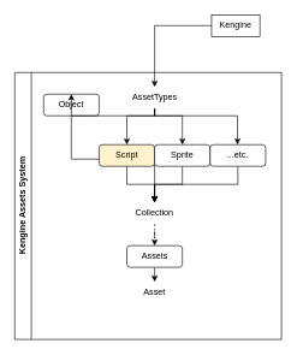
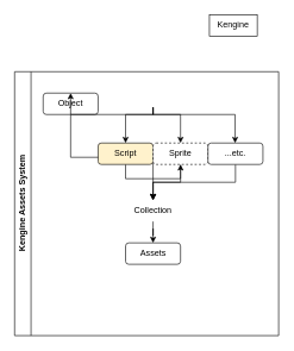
- <mxCell id="21" style="edgeStyle=orthogonalEdgeStyle;rounded=0;orthogonalLoop=1;jettySize=auto;html=1;" edge="1" parent="1" source="22" target="15"><mxGeometry relative="1" as="geometry" /></mxCell>
- <mxCell id="15" value="AssetTypes" style="text;html=1;strokeColor=none;fillColor=none;align=center;verticalAlign=middle;whiteSpace=wrap;rounded=0;" vertex="1" parent="2"><mxGeometry x="158.5" y="20" width="71" height="30" as="geometry" /></mxCell>
- <mxCell id="8" value="Sprite" style="rounded=1;whiteSpace=wrap;html=1;" vertex="1" parent="2"><mxGeometry x="194" y="100" width="77" height="30" as="geometry" /></mxCell>
+ <mxCell id="8" value="Sprite" style="rounded=1;whiteSpace=wrap;html=1;dashed=1;" vertex="1" parent="2"><mxGeometry x="194" y="100" width="77" height="30" as="geometry" /></mxCell>
- <mxCell id="5" style="edgeStyle=orthogonalEdgeStyle;rounded=0;orthogonalLoop=1;jettySize=auto;html=1;exitX=0.5;exitY=1;exitDx=0;exitDy=0;entryX=0.5;entryY=0;entryDx=0;entryDy=0;" edge="1" parent="2" source="6" target="17"><mxGeometry relative="1" as="geometry" /></mxCell>
+ <mxCell id="5" style="edgeStyle=orthogonalEdgeStyle;rounded=0;orthogonalLoop=1;jettySize=auto;html=1;exitX=0.5;exitY=1;exitDx=0;exitDy=0;" edge="1" parent="2" source="6" target="8"><mxGeometry relative="1" as="geometry" /></mxCell>
- <mxCell id="16" value="" style="edgeStyle=orthogonalEdgeStyle;rounded=0;orthogonalLoop=1;jettySize=auto;html=1;dashed=1;" edge="1" parent="2" source="17" target="19"><mxGeometry relative="1" as="geometry" /></mxCell>
+ <mxCell id="16" value="" style="edgeStyle=orthogonalEdgeStyle;rounded=0;orthogonalLoop=1;jettySize=auto;html=1;" edge="1" parent="2" source="17" target="19"><mxGeometry relative="1" as="geometry" /></mxCell>
- <mxCell id="18" style="edgeStyle=orthogonalEdgeStyle;rounded=0;orthogonalLoop=1;jettySize=auto;html=1;exitX=0.5;exitY=1;exitDx=0;exitDy=0;entryX=0.5;entryY=0;entryDx=0;entryDy=0;" edge="1" parent="2" source="19" target="20"><mxGeometry relative="1" as="geometry" /></mxCell>
- <mxCell id="20" value="Asset" style="text;html=1;strokeColor=none;fillColor=none;align=center;verticalAlign=middle;whiteSpace=wrap;rounded=0;" vertex="1" parent="2"><mxGeometry x="164" y="290" width="60" height="30" as="geometry" /></mxCell>
